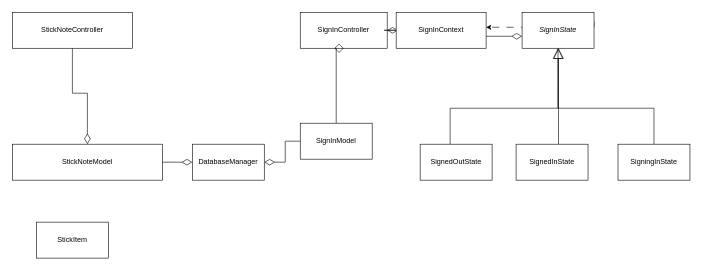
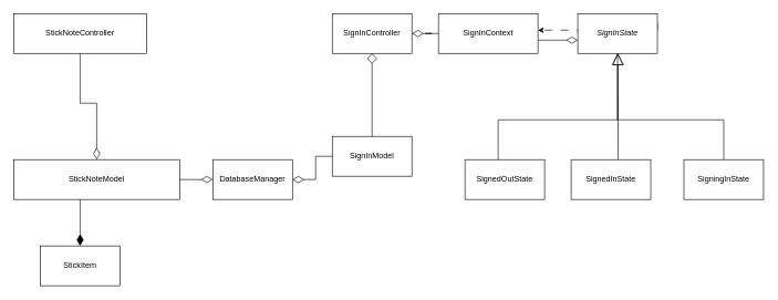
- <mxCell id="9" value="SignInController" style="rounded=0;whiteSpace=wrap;html=1;" vertex="1" parent="1"><mxGeometry x="500" y="20" width="145" height="60" as="geometry" /></mxCell>
+ <mxCell id="9" value="SignInController" style="rounded=0;whiteSpace=wrap;html=1;" vertex="1" parent="1"><mxGeometry x="500" y="20" width="120" height="60" as="geometry" /></mxCell>
+ <mxCell id="4" style="edgeStyle=orthogonalEdgeStyle;rounded=0;orthogonalLoop=1;jettySize=auto;html=1;entryX=0.5;entryY=0;entryDx=0;entryDy=0;endArrow=diamondThin;endFill=1;endSize=15;strokeWidth=1;" edge="1" parent="1" source="5" target="7"><mxGeometry relative="1" as="geometry"><Array as="points"><mxPoint x="120" y="350" /><mxPoint x="120" y="350" /></Array></mxGeometry></mxCell>
